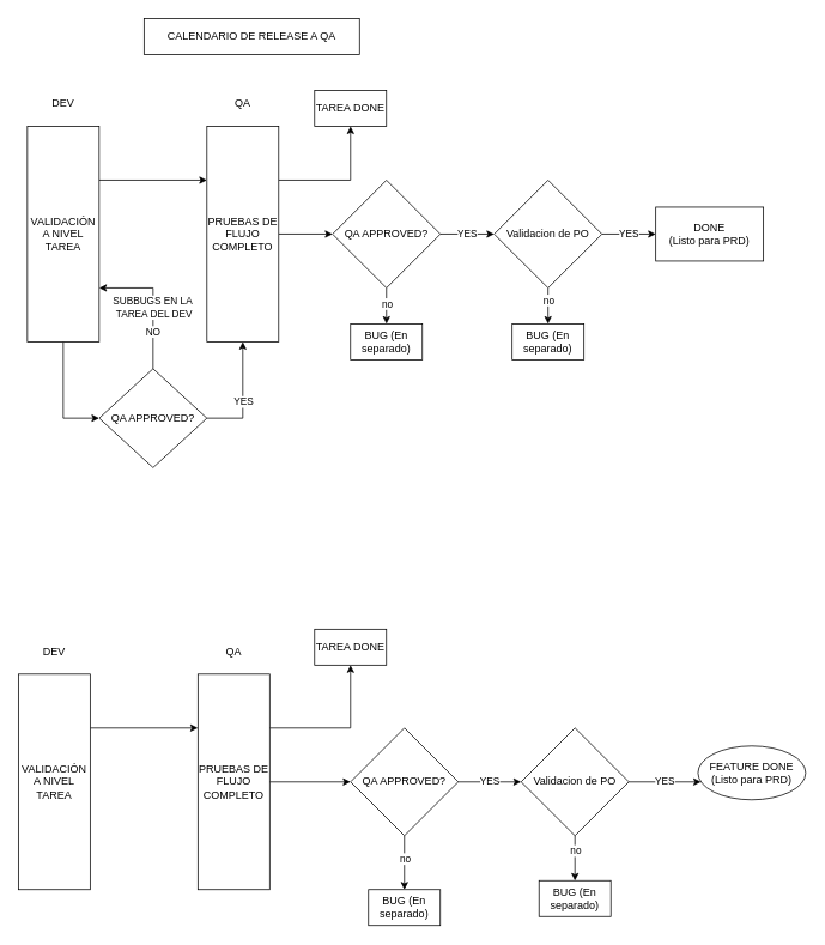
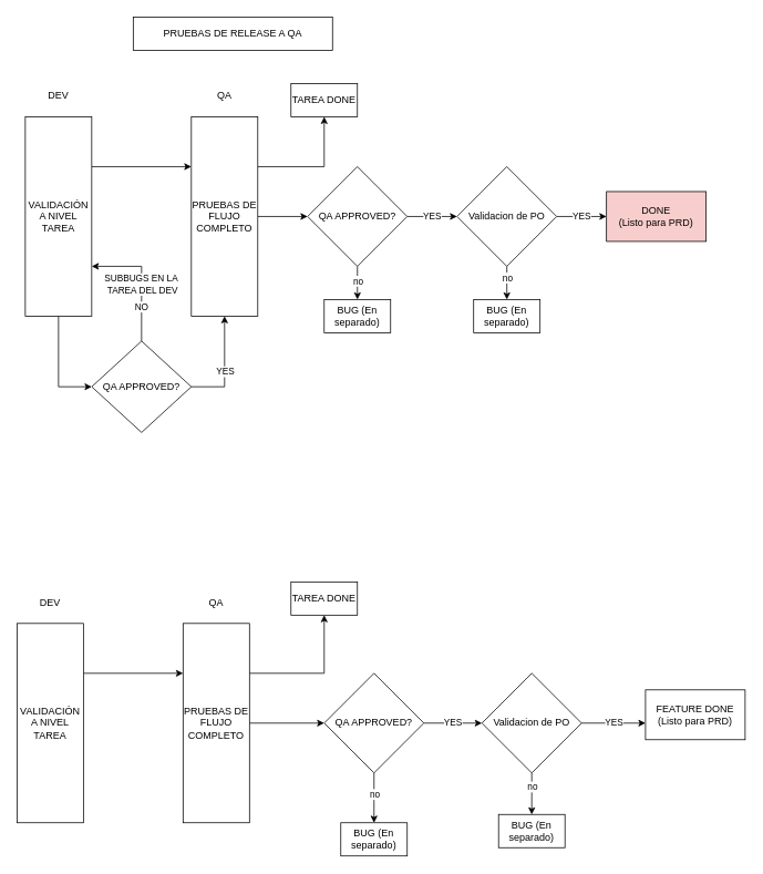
- <mxCell id="47" value="CALENDARIO DE RELEASE A QA" style="rounded=0;whiteSpace=wrap;html=1;" parent="1" vertex="1"><mxGeometry x="160" y="20" width="240" height="40" as="geometry" /></mxCell>
+ <mxCell id="47" value="PRUEBAS DE RELEASE A QA" style="rounded=0;whiteSpace=wrap;html=1;" parent="1" vertex="1"><mxGeometry x="160" y="20" width="240" height="40" as="geometry" /></mxCell>
- <mxCell id="25" value="DONE &lt;br&gt;(Listo para PRD)" style="whiteSpace=wrap;html=1;" parent="1" vertex="1"><mxGeometry x="730" y="230" width="120" height="60" as="geometry" /></mxCell>
+ <mxCell id="25" value="DONE &lt;br&gt;(Listo para PRD)" style="whiteSpace=wrap;html=1;fillColor=#f8cecc;" parent="1" vertex="1"><mxGeometry x="730" y="230" width="120" height="60" as="geometry" /></mxCell>
- <mxCell id="43" value="FEATURE DONE&lt;br&gt;&lt;div&gt;(Listo para PRD)&lt;/div&gt;" style="ellipse;whiteSpace=wrap;html=1;" parent="1" vertex="1"><mxGeometry x="777" y="830" width="120" height="60" as="geometry" /></mxCell>
+ <mxCell id="43" value="FEATURE DONE&lt;br&gt;&lt;div&gt;(Listo para PRD)&lt;/div&gt;" style="whiteSpace=wrap;html=1;" parent="1" vertex="1"><mxGeometry x="777" y="830" width="120" height="60" as="geometry" /></mxCell>
